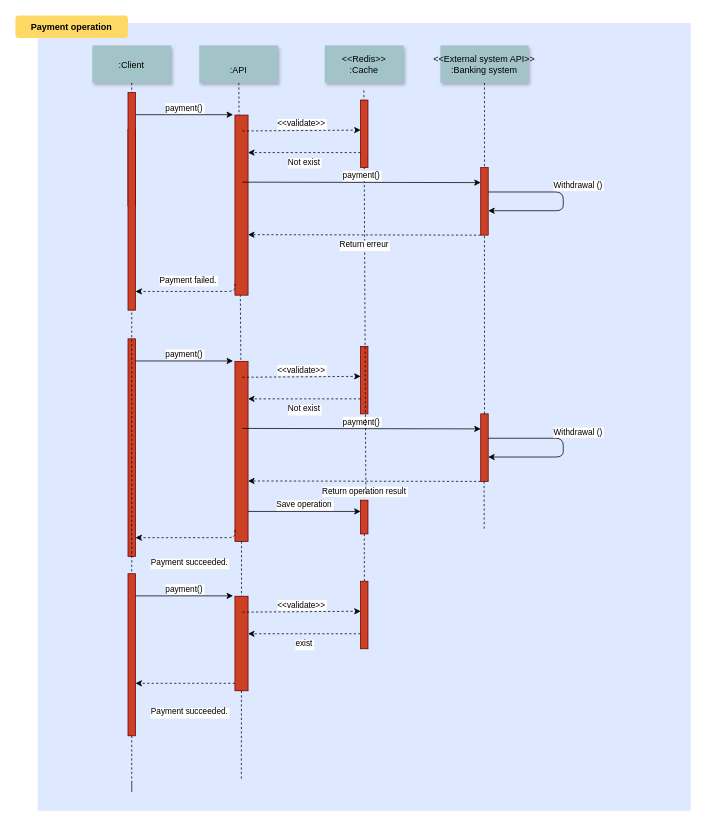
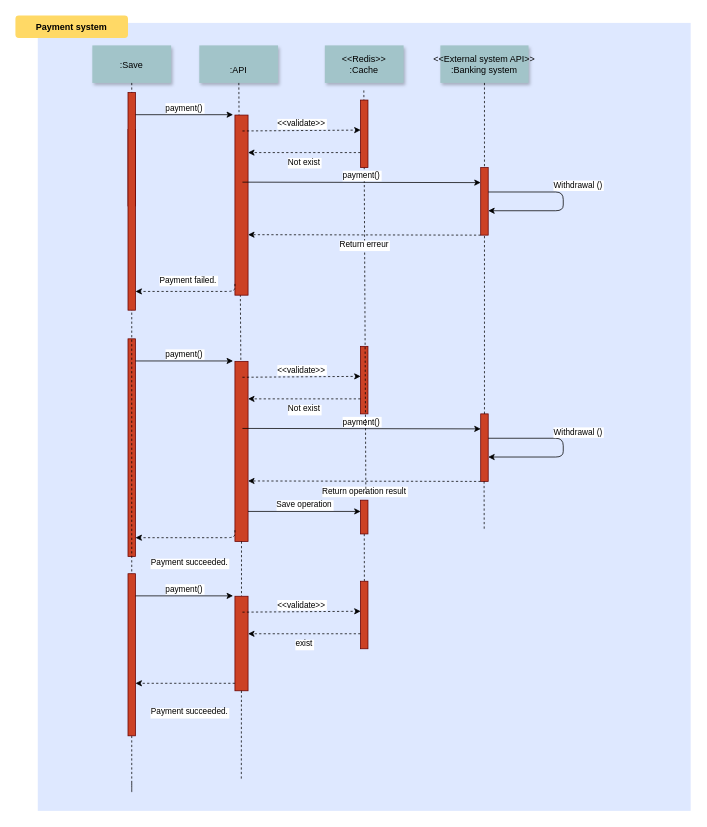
- <mxCell id="17" value="Payment operation" style="rounded=1;fontStyle=1;fillColor=#FFD966;strokeColor=none" parent="1" vertex="1"><mxGeometry x="20" y="20" width="150" height="30" as="geometry" /></mxCell>
+ <mxCell id="17" value="Payment system" style="rounded=1;fontStyle=1;fillColor=#FFD966;strokeColor=none" parent="1" vertex="1"><mxGeometry x="20" y="20" width="150" height="30" as="geometry" /></mxCell>
- <mxCell id="4" value=":Client" style="shadow=1;fillColor=#A2C4C9;strokeColor=none" parent="1" vertex="1"><mxGeometry x="122.5" y="60" width="105" height="50" as="geometry" /></mxCell>
+ <mxCell id="4" value=":Save" style="shadow=1;fillColor=#A2C4C9;strokeColor=none" parent="1" vertex="1"><mxGeometry x="122.5" y="60" width="105" height="50" as="geometry" /></mxCell>
